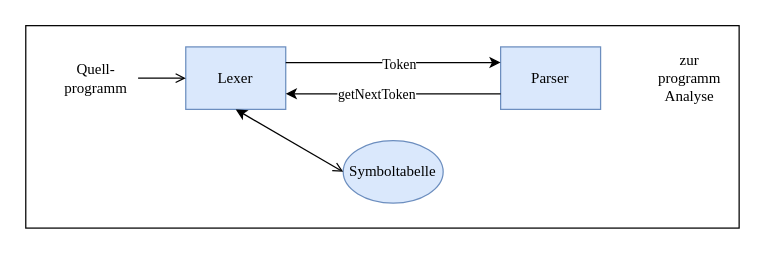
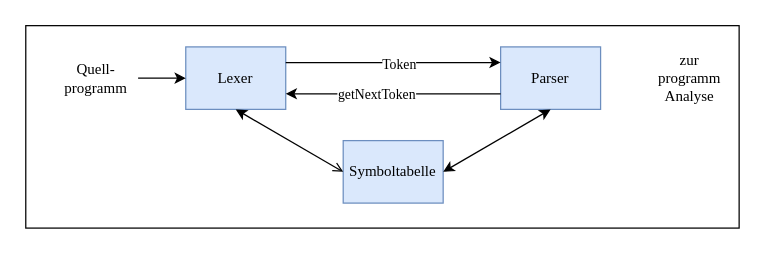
- <mxCell id="8" value="" style="endArrow=open;html=1;fontFamily=Times New Roman;exitX=0.986;exitY=0.5;exitDx=0;exitDy=0;exitPerimeter=0;entryX=0;entryY=0.5;entryDx=0;entryDy=0;" edge="1" parent="1" source="3" target="4"><mxGeometry width="50" height="50" relative="1" as="geometry"><mxPoint x="301" y="362" as="sourcePoint" /><mxPoint x="351" y="312" as="targetPoint" /></mxGeometry></mxCell>
+ <mxCell id="8" value="" style="endArrow=classic;html=1;fontFamily=Times New Roman;exitX=0.986;exitY=0.5;exitDx=0;exitDy=0;exitPerimeter=0;entryX=0;entryY=0.5;entryDx=0;entryDy=0;" edge="1" parent="1" source="3" target="4"><mxGeometry width="50" height="50" relative="1" as="geometry"><mxPoint x="301" y="362" as="sourcePoint" /><mxPoint x="351" y="312" as="targetPoint" /></mxGeometry></mxCell>
+ <mxCell id="10" value="" style="endArrow=classic;startArrow=classic;html=1;fontFamily=Times New Roman;entryX=0.5;entryY=1;entryDx=0;entryDy=0;exitX=1;exitY=0.5;exitDx=0;exitDy=0;" edge="1" parent="1" source="5" target="6"><mxGeometry width="50" height="50" relative="1" as="geometry"><mxPoint x="301" y="362" as="sourcePoint" /><mxPoint x="351" y="312" as="targetPoint" /></mxGeometry></mxCell>
- <mxCell id="5" value="Symboltabelle" style="ellipse;whiteSpace=wrap;html=1;fontFamily=Times New Roman;fillColor=#dae8fc;strokeColor=#6c8ebf;" vertex="1" parent="1"><mxGeometry x="274.149" y="112" width="80" height="50" as="geometry" /></mxCell>
+ <mxCell id="5" value="Symboltabelle" style="rounded=0;whiteSpace=wrap;html=1;fontFamily=Times New Roman;fillColor=#dae8fc;strokeColor=#6c8ebf;" vertex="1" parent="1"><mxGeometry x="274.149" y="112" width="80" height="50" as="geometry" /></mxCell>
